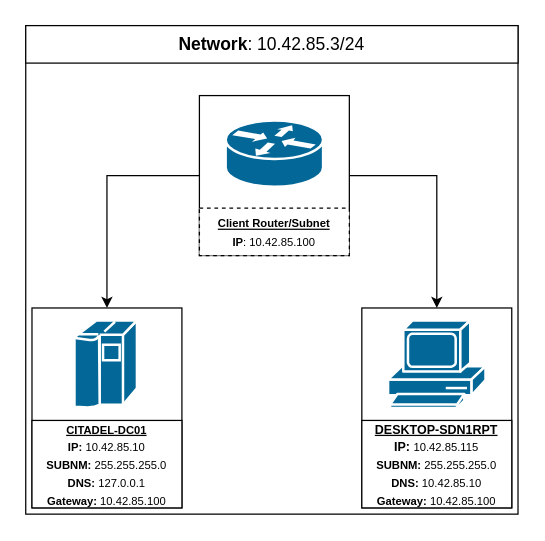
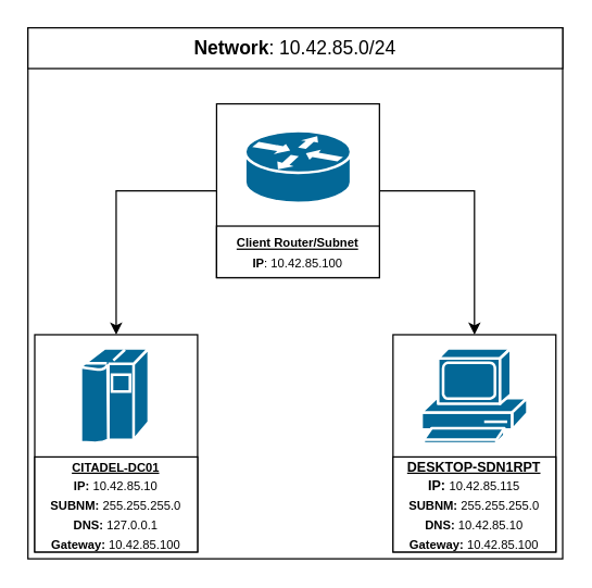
- <mxCell id="14" value="&lt;font style=&quot;font-size: 14px;&quot;&gt;&lt;b style=&quot;white-space-collapse: preserve; font-family: &amp;quot;Proxima Nova&amp;quot;, sans-serif;&quot;&gt;Network&lt;/b&gt;&lt;span style=&quot;white-space-collapse: preserve; font-family: &amp;quot;Proxima Nova&amp;quot;, sans-serif;&quot;&gt;: 10.42.85.3/24&lt;/span&gt;&lt;/font&gt;" style="rounded=0;whiteSpace=wrap;html=1;" vertex="1" parent="1"><mxGeometry x="20" y="20" width="394" height="30" as="geometry" /></mxCell>
+ <mxCell id="14" value="&lt;font style=&quot;font-size: 14px;&quot;&gt;&lt;b style=&quot;white-space-collapse: preserve; font-family: &amp;quot;Proxima Nova&amp;quot;, sans-serif;&quot;&gt;Network&lt;/b&gt;&lt;span style=&quot;white-space-collapse: preserve; font-family: &amp;quot;Proxima Nova&amp;quot;, sans-serif;&quot;&gt;: 10.42.85.0/24&lt;/span&gt;&lt;/font&gt;" style="rounded=0;whiteSpace=wrap;html=1;" vertex="1" parent="1"><mxGeometry x="20" y="20" width="394" height="30" as="geometry" /></mxCell>
- <mxCell id="6" value="&lt;div style=&quot;&quot;&gt;&lt;span style=&quot;font-size: 9px; background-color: transparent; font-family: &amp;quot;Proxima Nova&amp;quot;, sans-serif; white-space-collapse: preserve; font-weight: 700;&quot;&gt;&lt;u&gt;Client Router/Subnet&lt;/u&gt;&lt;/span&gt;&lt;/div&gt;&lt;div style=&quot;&quot;&gt;&lt;span style=&quot;font-size: 9px; background-color: transparent; font-family: &amp;quot;Proxima Nova&amp;quot;, sans-serif; white-space-collapse: preserve; font-weight: 700;&quot;&gt;IP&lt;/span&gt;&lt;span style=&quot;font-size: 9px; background-color: transparent; font-family: &amp;quot;Proxima Nova&amp;quot;, sans-serif; white-space-collapse: preserve;&quot;&gt;:&lt;/span&gt;&lt;span style=&quot;font-size: 9px; background-color: transparent; font-family: &amp;quot;Proxima Nova&amp;quot;, sans-serif; white-space-collapse: preserve; font-weight: 700;&quot;&gt; &lt;/span&gt;&lt;span style=&quot;font-size: 9px; background-color: transparent; font-family: &amp;quot;Proxima Nova&amp;quot;, sans-serif; white-space-collapse: preserve;&quot;&gt;10.42.85.100&lt;/span&gt;&lt;/div&gt;" style="rounded=0;whiteSpace=wrap;html=1;align=center;dashed=1;" vertex="1" parent="1"><mxGeometry x="159" y="166" width="120" height="38" as="geometry" /></mxCell>
+ <mxCell id="6" value="&lt;div style=&quot;&quot;&gt;&lt;span style=&quot;font-size: 9px; background-color: transparent; font-family: &amp;quot;Proxima Nova&amp;quot;, sans-serif; white-space-collapse: preserve; font-weight: 700;&quot;&gt;&lt;u&gt;Client Router/Subnet&lt;/u&gt;&lt;/span&gt;&lt;/div&gt;&lt;div style=&quot;&quot;&gt;&lt;span style=&quot;font-size: 9px; background-color: transparent; font-family: &amp;quot;Proxima Nova&amp;quot;, sans-serif; white-space-collapse: preserve; font-weight: 700;&quot;&gt;IP&lt;/span&gt;&lt;span style=&quot;font-size: 9px; background-color: transparent; font-family: &amp;quot;Proxima Nova&amp;quot;, sans-serif; white-space-collapse: preserve;&quot;&gt;:&lt;/span&gt;&lt;span style=&quot;font-size: 9px; background-color: transparent; font-family: &amp;quot;Proxima Nova&amp;quot;, sans-serif; white-space-collapse: preserve; font-weight: 700;&quot;&gt; &lt;/span&gt;&lt;span style=&quot;font-size: 9px; background-color: transparent; font-family: &amp;quot;Proxima Nova&amp;quot;, sans-serif; white-space-collapse: preserve;&quot;&gt;10.42.85.100&lt;/span&gt;&lt;/div&gt;" style="rounded=0;whiteSpace=wrap;html=1;align=center;" vertex="1" parent="1"><mxGeometry x="159" y="166" width="120" height="38" as="geometry" /></mxCell>
